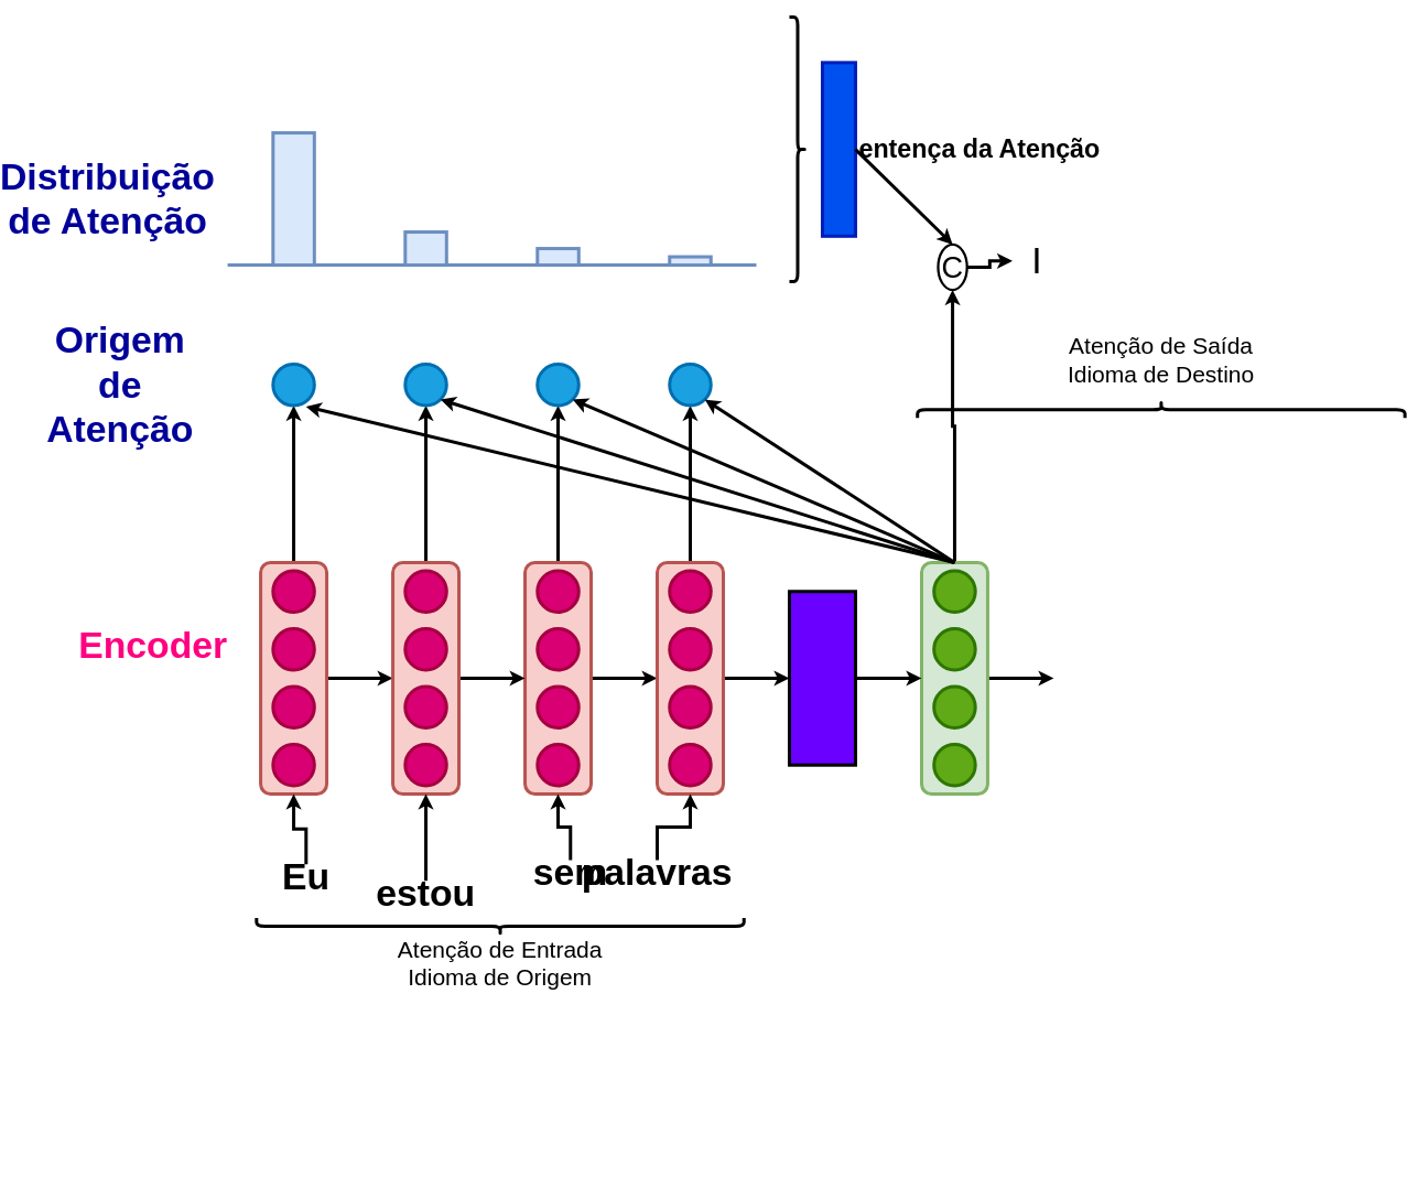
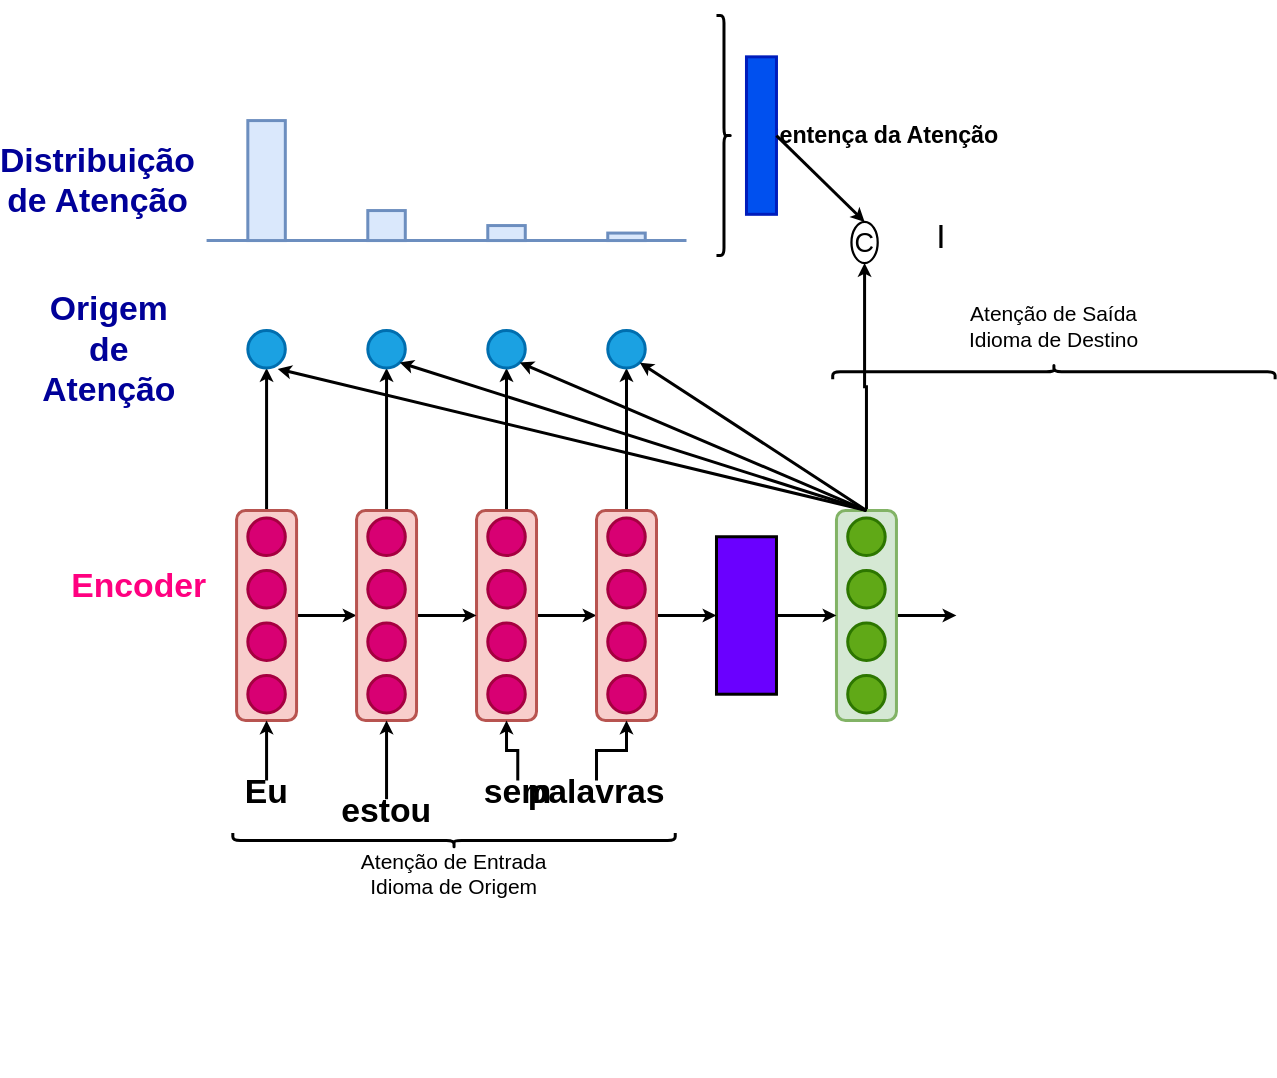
- <mxCell id="71" style="edgeStyle=orthogonalEdgeStyle;rounded=0;orthogonalLoop=1;jettySize=auto;html=1;exitX=1;exitY=0.5;exitDx=0;exitDy=0;strokeWidth=4;" edge="1" parent="1" source="72" target="73"><mxGeometry relative="1" as="geometry" /></mxCell>
- <mxCell id="44" value="Eu" style="text;html=1;align=center;verticalAlign=middle;whiteSpace=wrap;rounded=0;fontStyle=1;fontSize=45;" vertex="1" parent="1"><mxGeometry x="270" y="1045" width="60" height="30" as="geometry" /></mxCell>
+ <mxCell id="44" value="Eu" style="text;html=1;align=center;verticalAlign=middle;whiteSpace=wrap;rounded=0;fontStyle=1;fontSize=45;" vertex="1" parent="1"><mxGeometry x="255" y="1040" width="60" height="30" as="geometry" /></mxCell>
